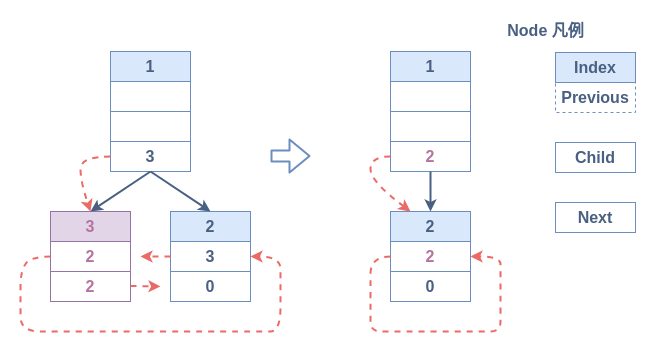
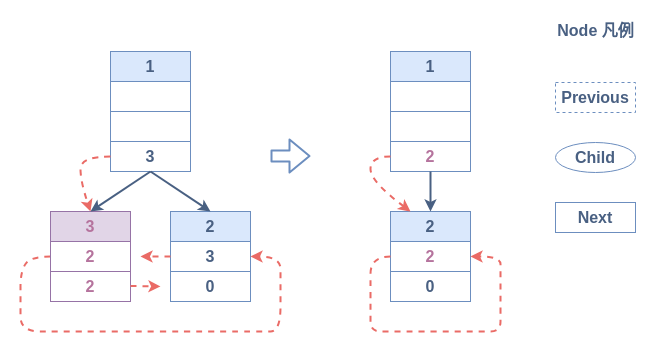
- <mxCell id="8" value="&lt;b&gt;&lt;font color=&quot;#496082&quot; style=&quot;font-size: 16px&quot;&gt;Node 凡例&lt;/font&gt;&lt;/b&gt;" style="text;html=1;align=center;verticalAlign=middle;resizable=0;points=[];autosize=1;" parent="1" vertex="1"><mxGeometry x="500" y="20" width="90" height="20" as="geometry" /></mxCell>
+ <mxCell id="8" value="&lt;b&gt;&lt;font color=&quot;#496082&quot; style=&quot;font-size: 16px&quot;&gt;Node 凡例&lt;/font&gt;&lt;/b&gt;" style="text;html=1;align=center;verticalAlign=middle;resizable=0;points=[];autosize=1;" parent="1" vertex="1"><mxGeometry x="550" y="20" width="90" height="20" as="geometry" /></mxCell>
- <mxCell id="5" value="&lt;b&gt;&lt;font style=&quot;font-size: 16px&quot; color=&quot;#496082&quot;&gt;Index&lt;/font&gt;&lt;/b&gt;" style="rounded=0;whiteSpace=wrap;html=1;fillColor=#dae8fc;strokeColor=#6c8ebf;" parent="1" vertex="1"><mxGeometry x="555" y="52" width="80" height="30" as="geometry" /></mxCell>
- <mxCell id="13" value="&lt;font color=&quot;#496082&quot; size=&quot;1&quot;&gt;&lt;b style=&quot;font-size: 16px&quot;&gt;Child&lt;/b&gt;&lt;/font&gt;" style="rounded=0;whiteSpace=wrap;html=1;fillColor=none;strokeColor=#6c8ebf;" parent="1" vertex="1"><mxGeometry x="555" y="142" width="80" height="30" as="geometry" /></mxCell>
+ <mxCell id="13" value="&lt;font color=&quot;#496082&quot; size=&quot;1&quot;&gt;&lt;b style=&quot;font-size: 16px&quot;&gt;Child&lt;/b&gt;&lt;/font&gt;" style="ellipse;whiteSpace=wrap;html=1;fillColor=none;strokeColor=#6c8ebf;" parent="1" vertex="1"><mxGeometry x="555" y="142" width="80" height="30" as="geometry" /></mxCell>
